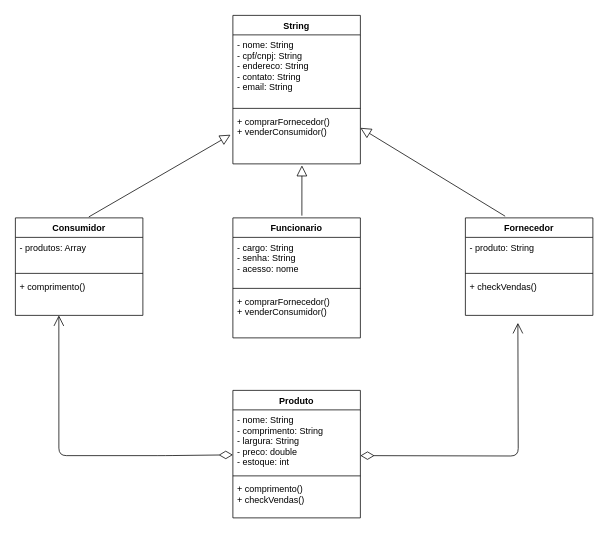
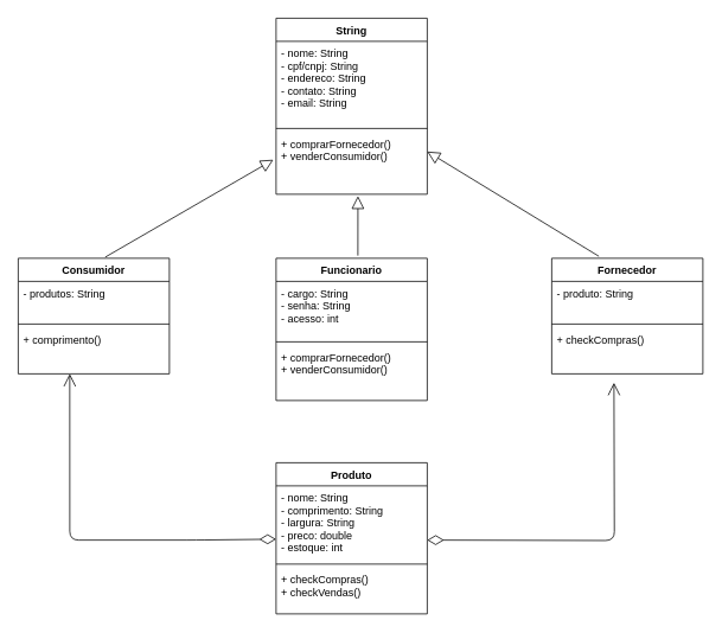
- <mxCell id="7" value="- produtos: Array" style="text;strokeColor=none;fillColor=none;align=left;verticalAlign=top;spacingLeft=4;spacingRight=4;overflow=hidden;rotatable=0;points=[[0,0.5],[1,0.5]];portConstraint=eastwest;" parent="6" vertex="1"><mxGeometry y="26" width="170" height="44" as="geometry" /></mxCell>
+ <mxCell id="7" value="- produtos: String" style="text;strokeColor=none;fillColor=none;align=left;verticalAlign=top;spacingLeft=4;spacingRight=4;overflow=hidden;rotatable=0;points=[[0,0.5],[1,0.5]];portConstraint=eastwest;" parent="6" vertex="1"><mxGeometry y="26" width="170" height="44" as="geometry" /></mxCell>
- <mxCell id="11" value="- cargo: String&#10;- senha: String&#10;- acesso: nome" style="text;strokeColor=none;fillColor=none;align=left;verticalAlign=top;spacingLeft=4;spacingRight=4;overflow=hidden;rotatable=0;points=[[0,0.5],[1,0.5]];portConstraint=eastwest;" parent="10" vertex="1"><mxGeometry y="26" width="170" height="64" as="geometry" /></mxCell>
+ <mxCell id="11" value="- cargo: String&#10;- senha: String&#10;- acesso: int" style="text;strokeColor=none;fillColor=none;align=left;verticalAlign=top;spacingLeft=4;spacingRight=4;overflow=hidden;rotatable=0;points=[[0,0.5],[1,0.5]];portConstraint=eastwest;" parent="10" vertex="1"><mxGeometry y="26" width="170" height="64" as="geometry" /></mxCell>
- <mxCell id="17" value="+ checkVendas()" style="text;strokeColor=none;fillColor=none;align=left;verticalAlign=top;spacingLeft=4;spacingRight=4;overflow=hidden;rotatable=0;points=[[0,0.5],[1,0.5]];portConstraint=eastwest;" parent="14" vertex="1"><mxGeometry y="78" width="170" height="52" as="geometry" /></mxCell>
+ <mxCell id="17" value="+ checkCompras()" style="text;strokeColor=none;fillColor=none;align=left;verticalAlign=top;spacingLeft=4;spacingRight=4;overflow=hidden;rotatable=0;points=[[0,0.5],[1,0.5]];portConstraint=eastwest;" parent="14" vertex="1"><mxGeometry y="78" width="170" height="52" as="geometry" /></mxCell>
- <mxCell id="21" value="+ comprimento()&#10;+ checkVendas()" style="text;strokeColor=none;fillColor=none;align=left;verticalAlign=top;spacingLeft=4;spacingRight=4;overflow=hidden;rotatable=0;points=[[0,0.5],[1,0.5]];portConstraint=eastwest;" parent="18" vertex="1"><mxGeometry y="118" width="170" height="52" as="geometry" /></mxCell>
+ <mxCell id="21" value="+ checkCompras()&#10;+ checkVendas()" style="text;strokeColor=none;fillColor=none;align=left;verticalAlign=top;spacingLeft=4;spacingRight=4;overflow=hidden;rotatable=0;points=[[0,0.5],[1,0.5]];portConstraint=eastwest;" parent="18" vertex="1"><mxGeometry y="118" width="170" height="52" as="geometry" /></mxCell>
